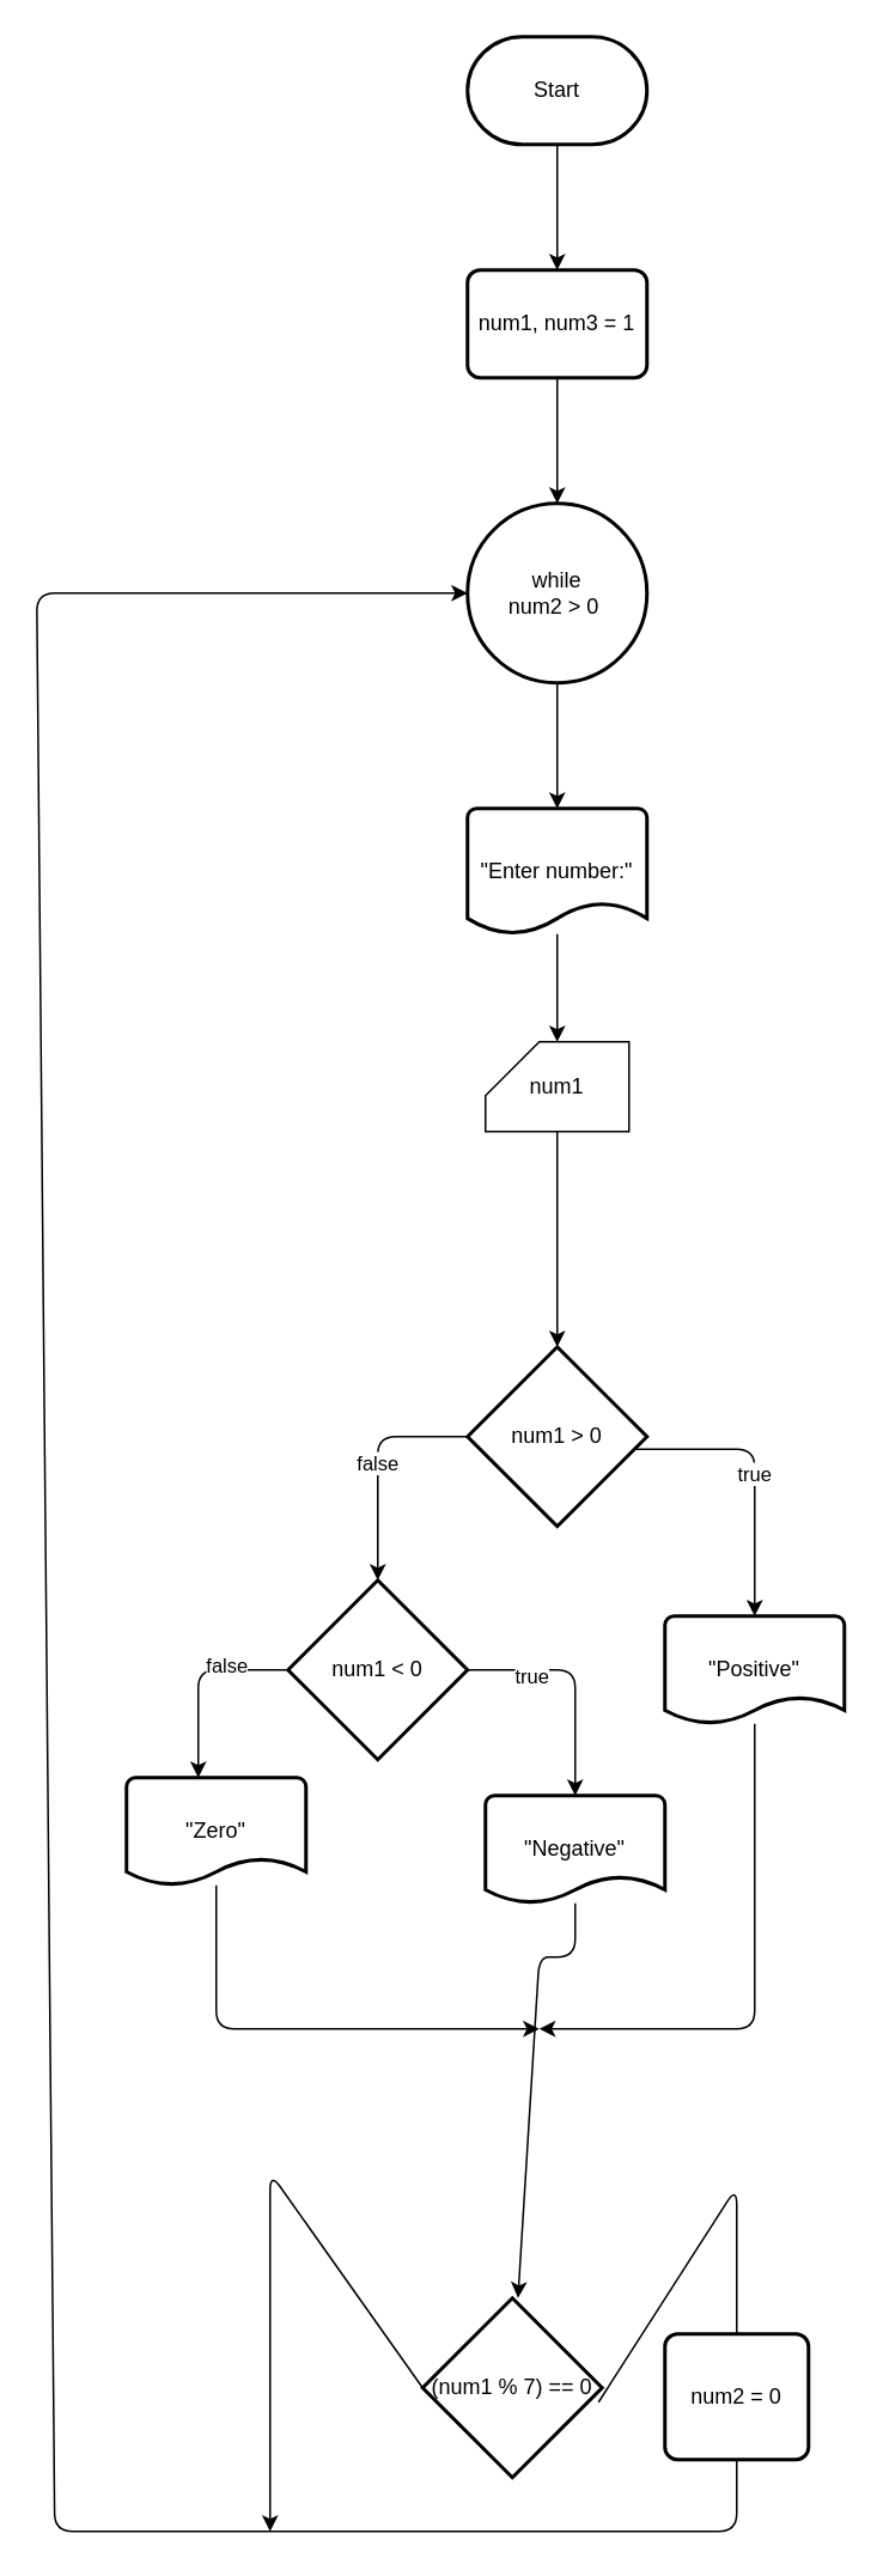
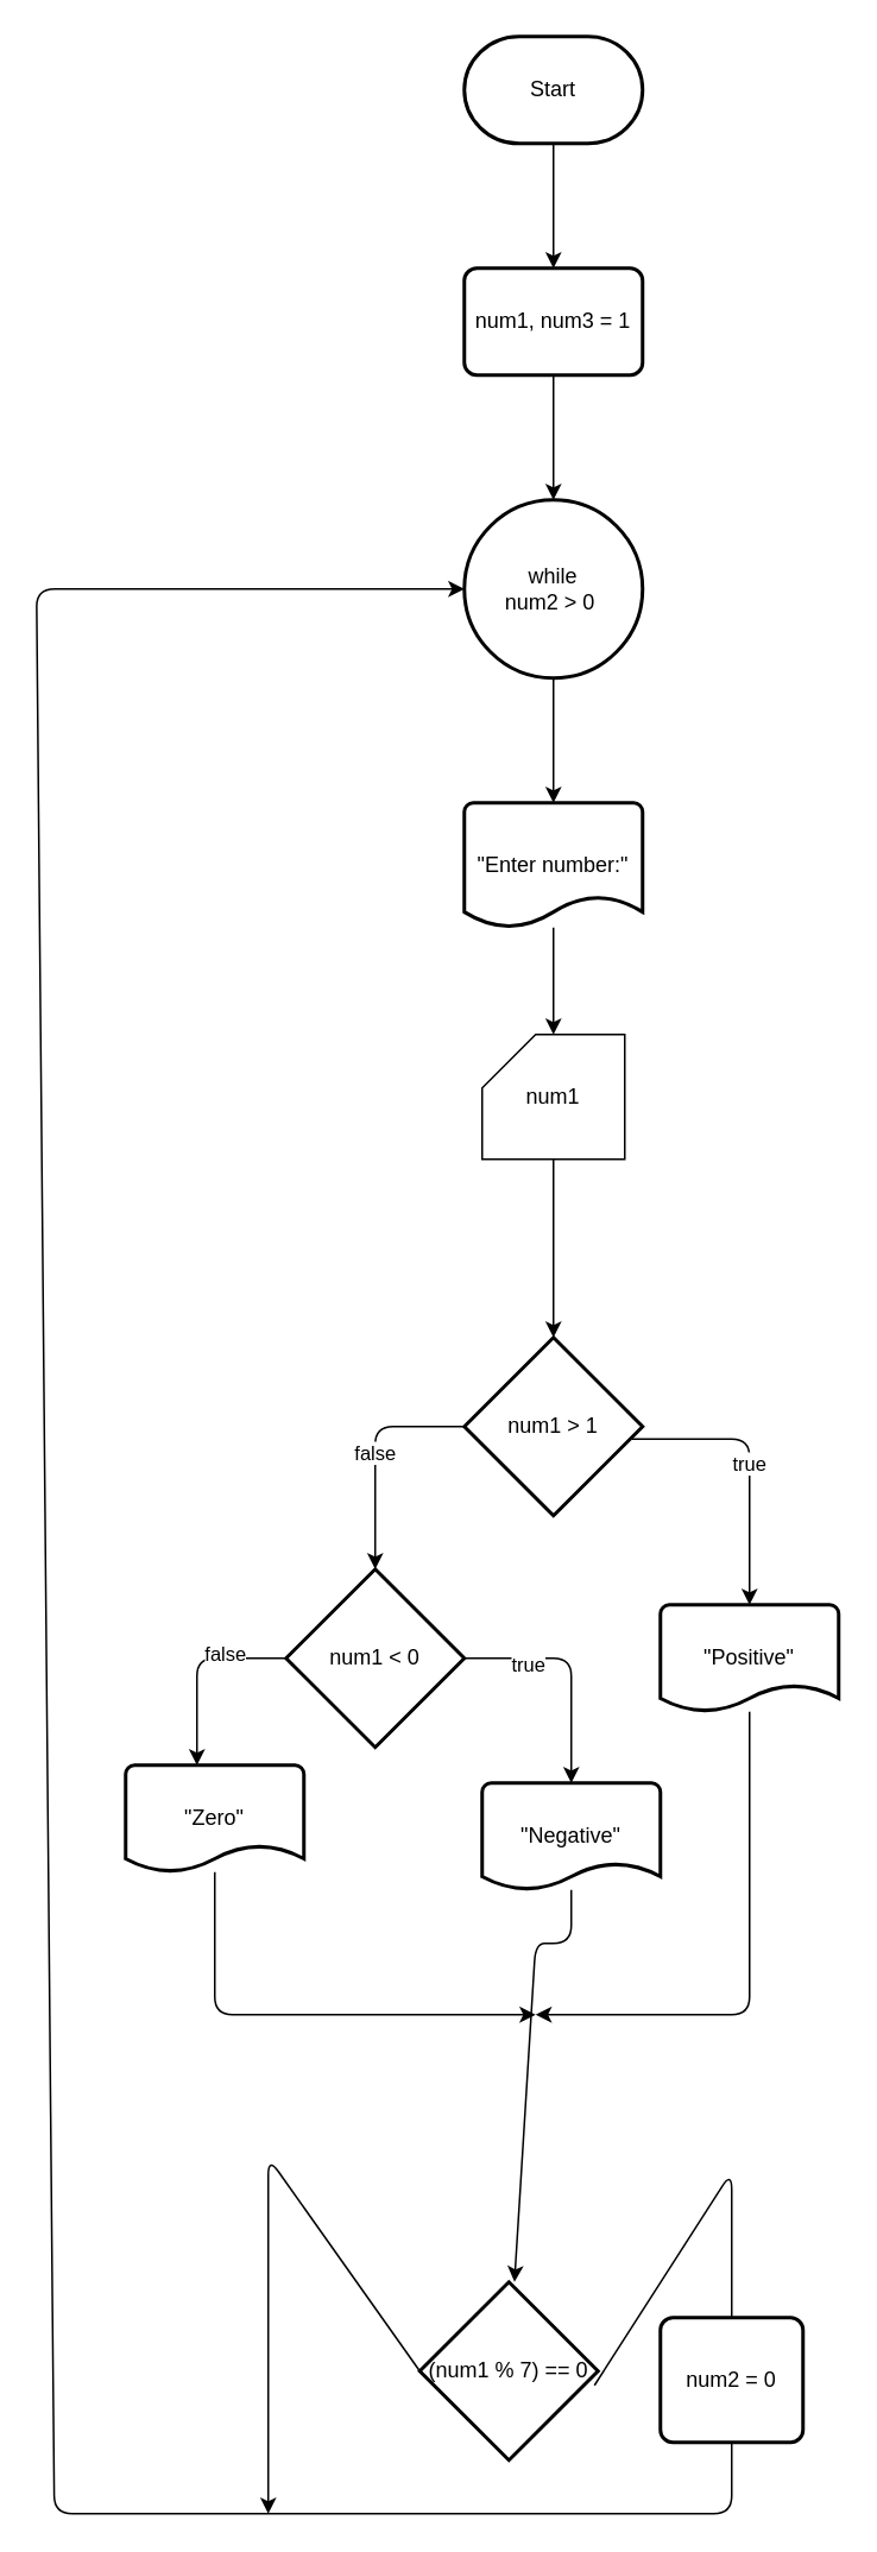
- <mxCell id="11" value="num1" style="shape=card;whiteSpace=wrap;html=1;" parent="1" vertex="1"><mxGeometry x="270" y="580" width="80" height="50" as="geometry" /></mxCell>
+ <mxCell id="11" value="num1" style="shape=card;whiteSpace=wrap;html=1;" parent="1" vertex="1"><mxGeometry x="270" y="580" width="80" height="70" as="geometry" /></mxCell>
- <mxCell id="14" value="num1 &amp;gt; 0" style="strokeWidth=2;html=1;shape=mxgraph.flowchart.decision;whiteSpace=wrap;" parent="1" vertex="1"><mxGeometry x="260" y="750" width="100" height="100" as="geometry" /></mxCell>
+ <mxCell id="14" value="num1 &amp;gt; 1" style="strokeWidth=2;html=1;shape=mxgraph.flowchart.decision;whiteSpace=wrap;" parent="1" vertex="1"><mxGeometry x="260" y="750" width="100" height="100" as="geometry" /></mxCell>
